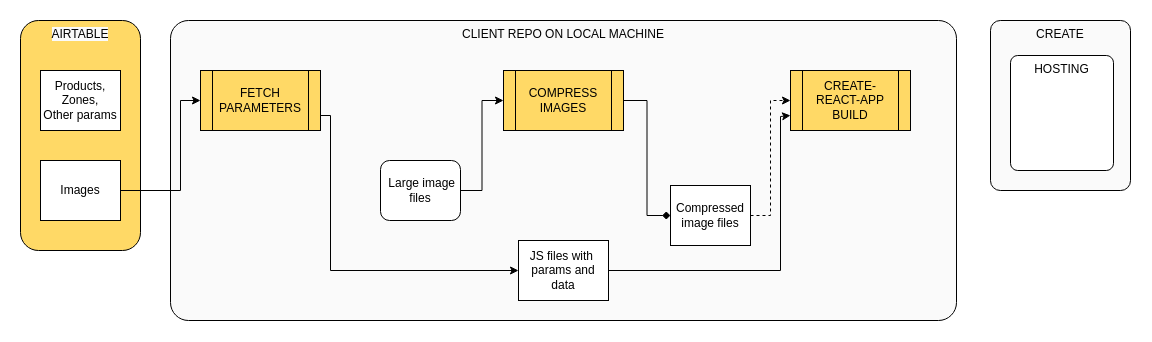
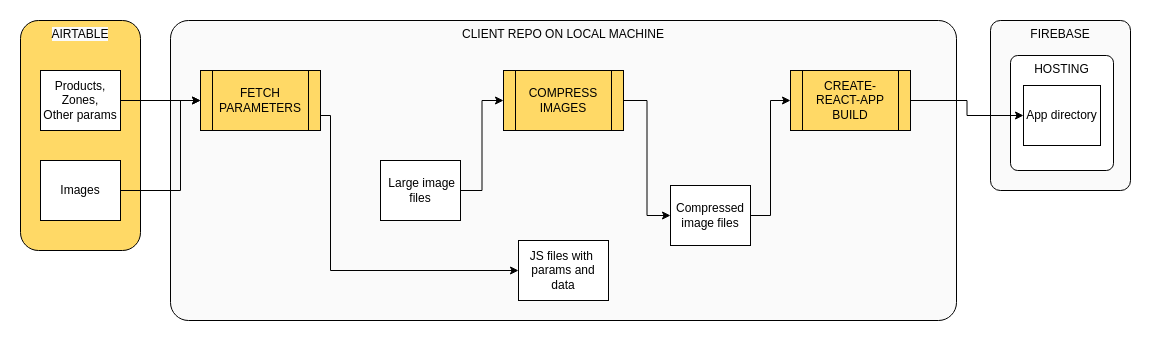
- <mxCell id="17" value="CREATE" style="rounded=1;whiteSpace=wrap;html=1;verticalAlign=top;fillColor=#fafafa;arcSize=7;" parent="1" vertex="1"><mxGeometry x="990" y="20" width="140" height="170" as="geometry" /></mxCell>
+ <mxCell id="17" value="FIREBASE" style="rounded=1;whiteSpace=wrap;html=1;verticalAlign=top;fillColor=#fafafa;arcSize=7;" parent="1" vertex="1"><mxGeometry x="990" y="20" width="140" height="170" as="geometry" /></mxCell>
+ <mxCell id="22" style="edgeStyle=orthogonalEdgeStyle;rounded=0;orthogonalLoop=1;jettySize=auto;html=1;exitX=1;exitY=0.5;exitDx=0;exitDy=0;" parent="1" source="15" target="4" edge="1"><mxGeometry relative="1" as="geometry" /></mxCell>
+ <mxCell id="20" style="edgeStyle=orthogonalEdgeStyle;rounded=0;orthogonalLoop=1;jettySize=auto;html=1;exitX=1;exitY=0.5;exitDx=0;exitDy=0;" edge="1" parent="1" source="7" target="19"><mxGeometry relative="1" as="geometry" /></mxCell>
+ <mxCell id="19" value="App directory" style="rounded=0;whiteSpace=wrap;html=1;" parent="1" vertex="1"><mxGeometry x="1023" y="85" width="77" height="60" as="geometry" /></mxCell>
- <mxCell id="10" style="edgeStyle=orthogonalEdgeStyle;rounded=0;orthogonalLoop=1;jettySize=auto;html=1;exitX=1;exitY=0.5;exitDx=0;exitDy=0;entryX=0;entryY=0.5;entryDx=0;entryDy=0;dashed=1;" edge="1" parent="1" source="11" target="7"><mxGeometry relative="1" as="geometry" /></mxCell>
+ <mxCell id="10" style="edgeStyle=orthogonalEdgeStyle;rounded=0;orthogonalLoop=1;jettySize=auto;html=1;exitX=1;exitY=0.5;exitDx=0;exitDy=0;entryX=0;entryY=0.5;entryDx=0;entryDy=0;" edge="1" parent="1" source="11" target="7"><mxGeometry relative="1" as="geometry" /></mxCell>
- <mxCell id="9" value="&amp;nbsp;Large image files" style="whiteSpace=wrap;html=1;rounded=1;" parent="1" vertex="1"><mxGeometry x="380" y="160" width="80" height="60" as="geometry" /></mxCell>
+ <mxCell id="9" value="&amp;nbsp;Large image files" style="rounded=0;whiteSpace=wrap;html=1;" parent="1" vertex="1"><mxGeometry x="380" y="160" width="80" height="60" as="geometry" /></mxCell>
- <mxCell id="5" style="edgeStyle=orthogonalEdgeStyle;rounded=0;orthogonalLoop=1;jettySize=auto;html=1;exitX=1;exitY=0.5;exitDx=0;exitDy=0;entryX=0;entryY=0.5;entryDx=0;entryDy=0;endArrow=diamond;" parent="1" source="6" target="11" edge="1"><mxGeometry relative="1" as="geometry" /></mxCell>
+ <mxCell id="5" style="edgeStyle=orthogonalEdgeStyle;rounded=0;orthogonalLoop=1;jettySize=auto;html=1;exitX=1;exitY=0.5;exitDx=0;exitDy=0;entryX=0;entryY=0.5;entryDx=0;entryDy=0;" parent="1" source="6" target="11" edge="1"><mxGeometry relative="1" as="geometry" /></mxCell>
- <mxCell id="12" style="edgeStyle=orthogonalEdgeStyle;rounded=0;orthogonalLoop=1;jettySize=auto;html=1;exitX=1;exitY=0.5;exitDx=0;exitDy=0;entryX=0;entryY=0.75;entryDx=0;entryDy=0;" edge="1" parent="1" source="13" target="7"><mxGeometry relative="1" as="geometry"><Array as="points"><mxPoint x="780" y="270" /><mxPoint x="780" y="116" /></Array></mxGeometry></mxCell>
